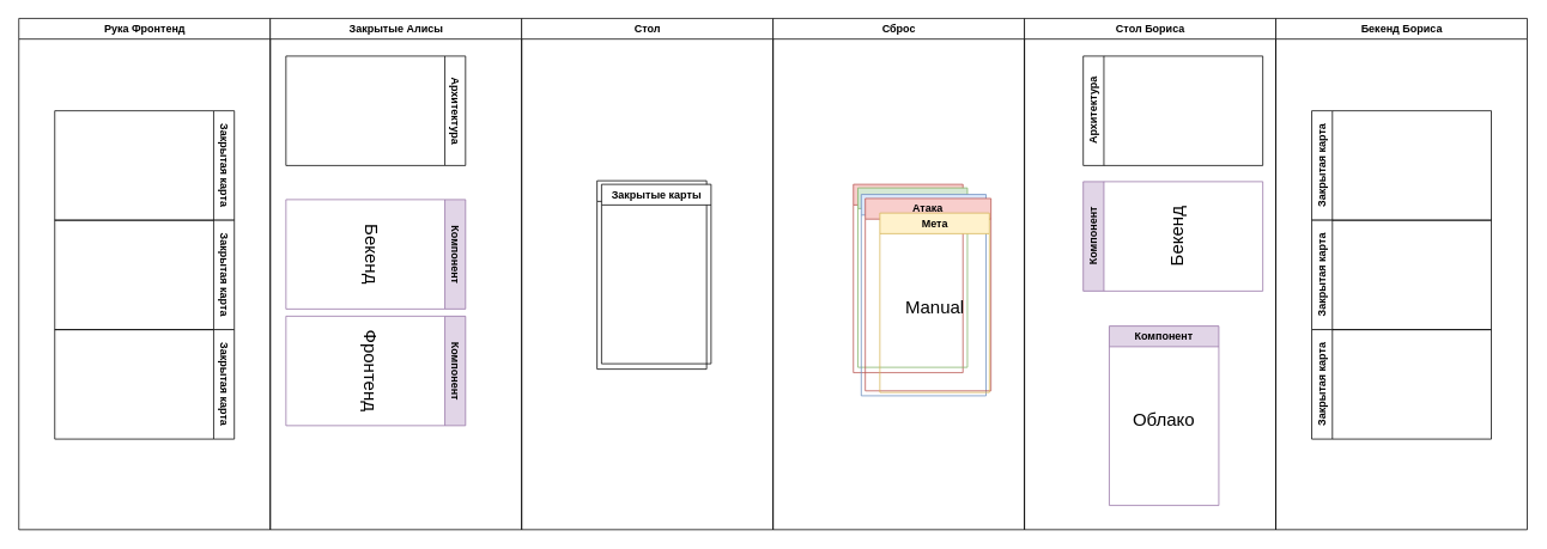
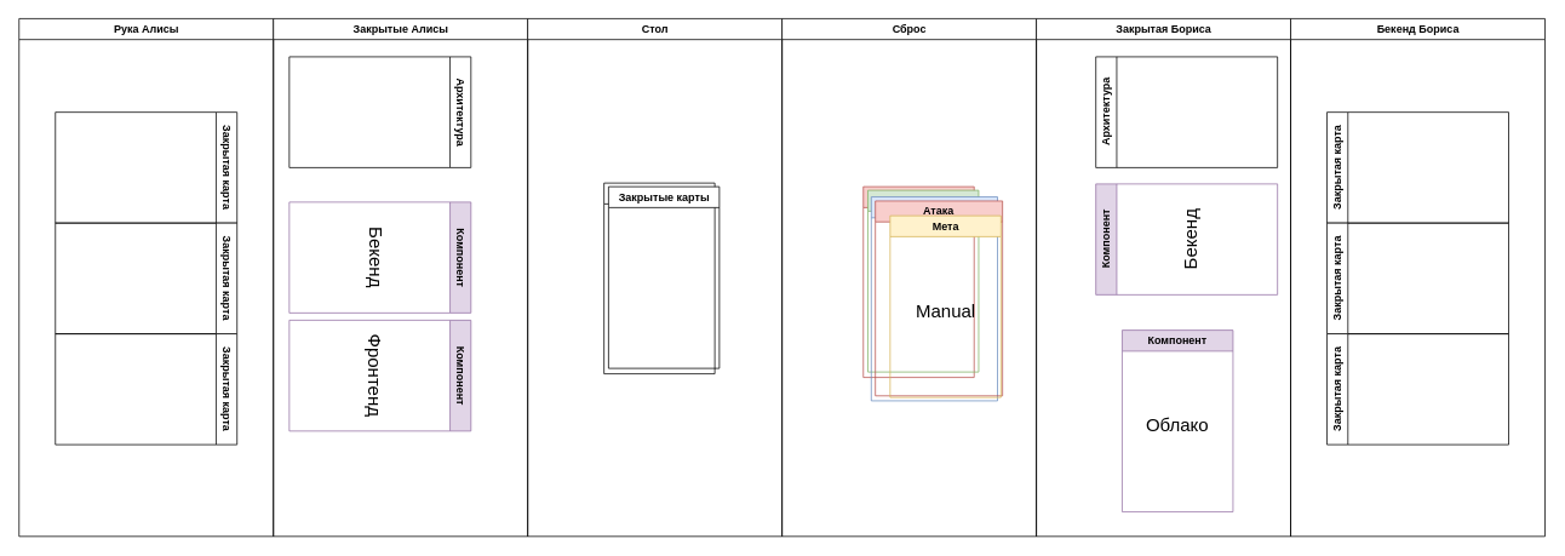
- <mxCell id="2" value="Рука Фронтенд" style="swimlane;whiteSpace=wrap" parent="1" vertex="1"><mxGeometry x="20.5" y="20" width="280" height="570" as="geometry" /></mxCell>
+ <mxCell id="2" value="Рука Алисы" style="swimlane;whiteSpace=wrap" parent="1" vertex="1"><mxGeometry x="20.5" y="20" width="280" height="570" as="geometry" /></mxCell>
- <mxCell id="26" value="Стол Бориса" style="swimlane;whiteSpace=wrap" parent="1" vertex="1"><mxGeometry x="1140.5" y="20" width="280" height="570" as="geometry" /></mxCell>
+ <mxCell id="26" value="Закрытая Бориса" style="swimlane;whiteSpace=wrap" parent="1" vertex="1"><mxGeometry x="1140.5" y="20" width="280" height="570" as="geometry" /></mxCell>
